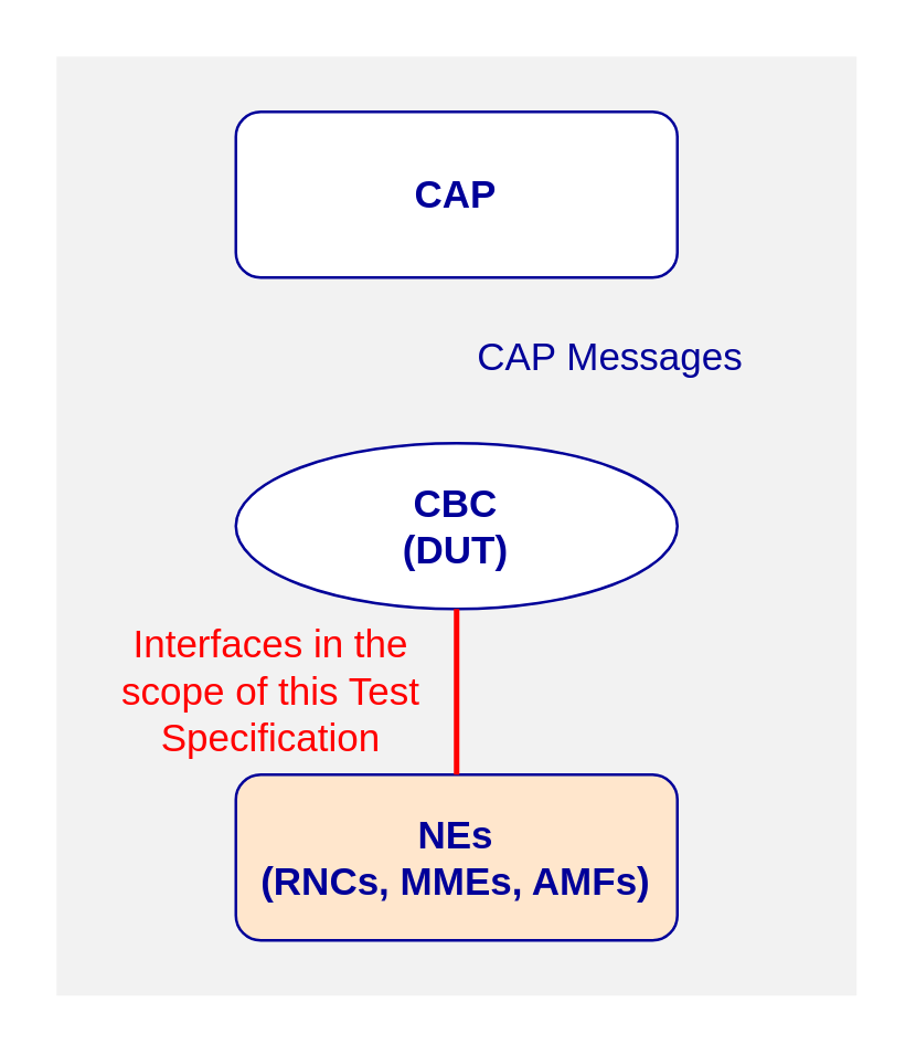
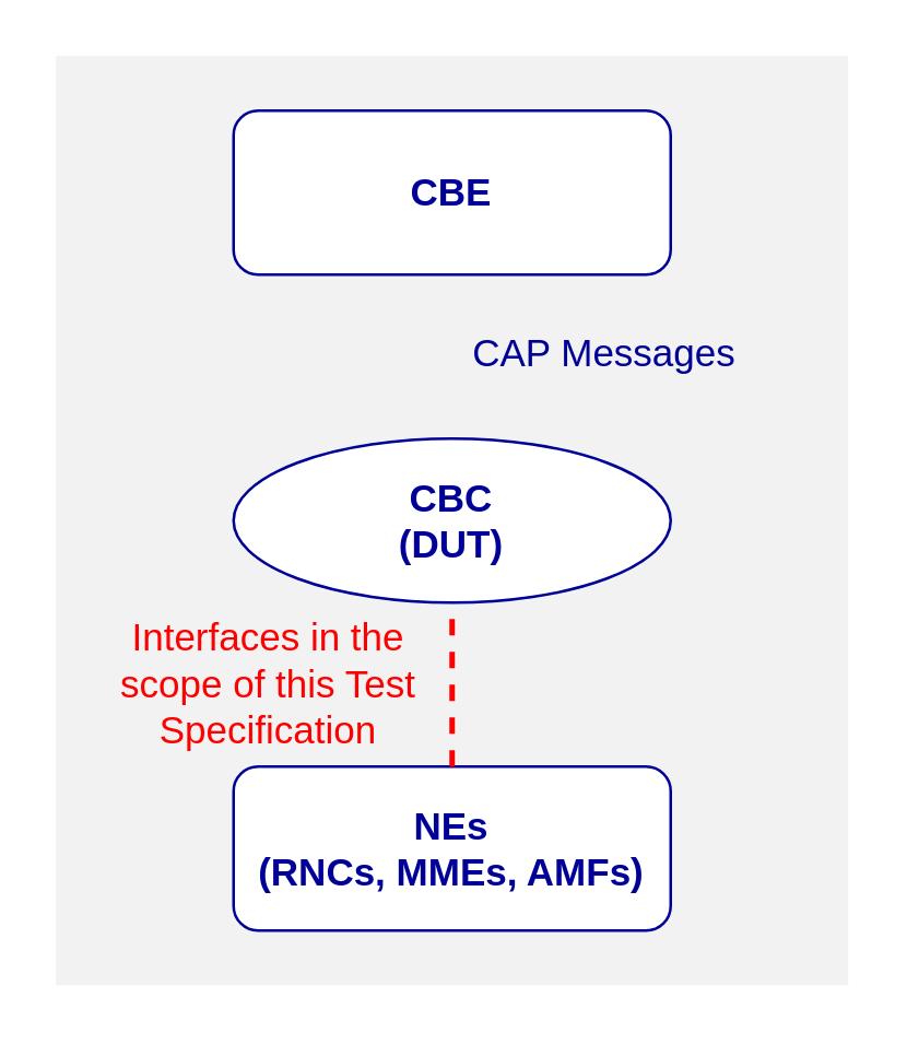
- <mxCell id="3" value="CAP" style="rounded=1;whiteSpace=wrap;html=1;fontSize=14;fontStyle=1;fontColor=#000099;strokeColor=#000099;" parent="1" vertex="1"><mxGeometry x="85" y="40" width="160" height="60" as="geometry" /></mxCell>
+ <mxCell id="3" value="CBE" style="rounded=1;whiteSpace=wrap;html=1;fontSize=14;fontStyle=1;fontColor=#000099;strokeColor=#000099;" parent="1" vertex="1"><mxGeometry x="85" y="40" width="160" height="60" as="geometry" /></mxCell>
- <mxCell id="6" value="" style="endArrow=none;html=1;rounded=0;fontSize=14;fontColor=#FF0000;entryX=0.5;entryY=1;entryDx=0;entryDy=0;strokeWidth=2;strokeColor=#FF0000;" parent="1" source="5" target="4" edge="1"><mxGeometry width="50" height="50" relative="1" as="geometry"><mxPoint x="35" y="300" as="sourcePoint" /><mxPoint x="85" y="250" as="targetPoint" /></mxGeometry></mxCell>
+ <mxCell id="6" value="" style="endArrow=none;html=1;rounded=0;fontSize=14;fontColor=#FF0000;entryX=0.5;entryY=1;entryDx=0;entryDy=0;strokeWidth=2;strokeColor=#FF0000;dashed=1;" parent="1" source="5" target="4" edge="1"><mxGeometry width="50" height="50" relative="1" as="geometry"><mxPoint x="35" y="300" as="sourcePoint" /><mxPoint x="85" y="250" as="targetPoint" /></mxGeometry></mxCell>
- <mxCell id="5" value="NEs&lt;br&gt;(RNCs, MMEs, AMFs)" style="rounded=1;whiteSpace=wrap;html=1;fontSize=14;fontStyle=1;fontColor=#000099;strokeColor=#000099;fillColor=#ffe6cc;" parent="1" vertex="1"><mxGeometry x="85" y="280" width="160" height="60" as="geometry" /></mxCell>
+ <mxCell id="5" value="NEs&lt;br&gt;(RNCs, MMEs, AMFs)" style="rounded=1;whiteSpace=wrap;html=1;fontSize=14;fontStyle=1;fontColor=#000099;strokeColor=#000099;" parent="1" vertex="1"><mxGeometry x="85" y="280" width="160" height="60" as="geometry" /></mxCell>
